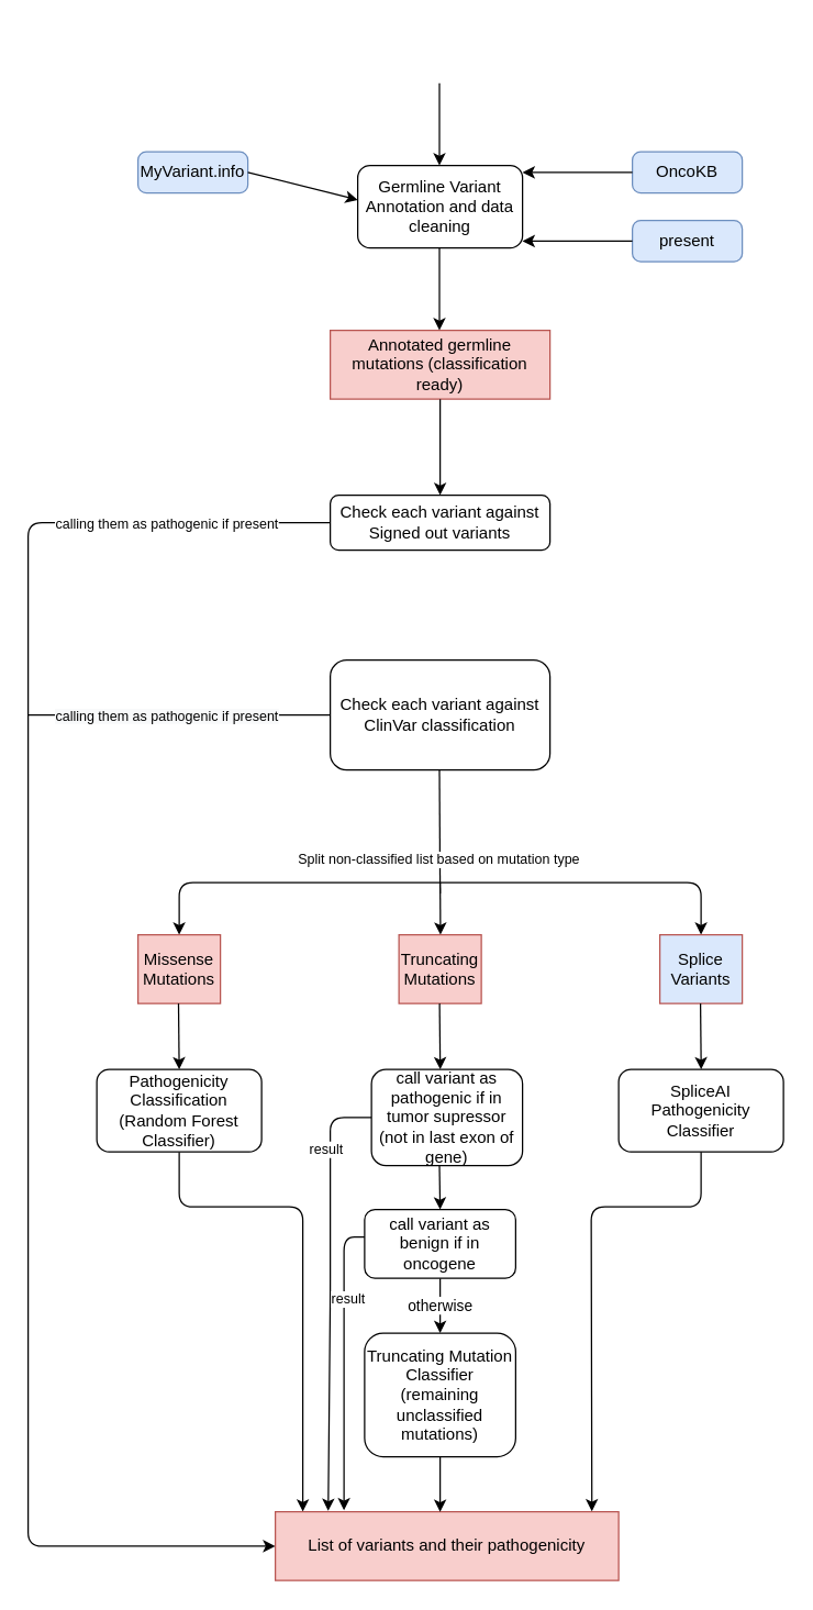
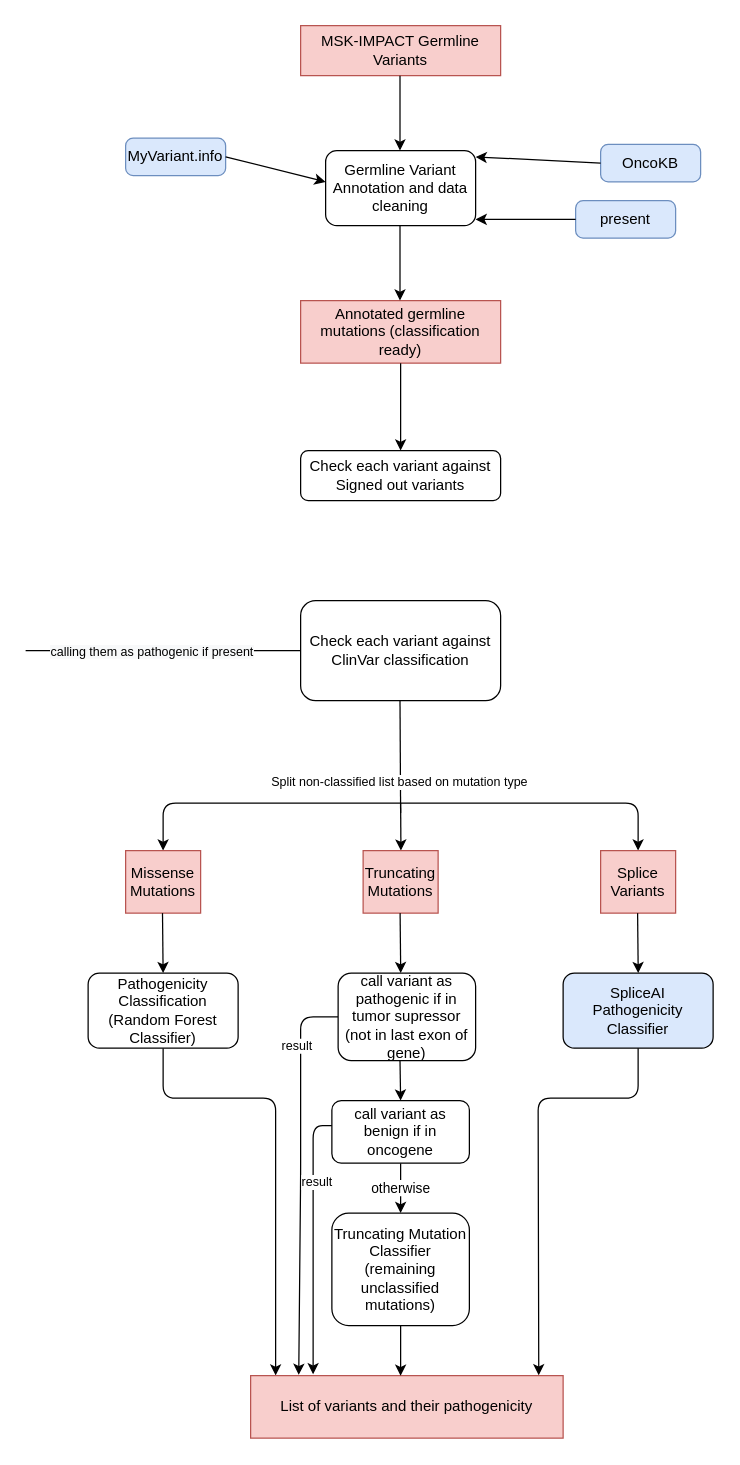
+ <mxCell id="3" value="MSK-IMPACT Germline Variants" style="rounded=0;whiteSpace=wrap;html=1;fillColor=#f8cecc;strokeColor=#b85450;" parent="2" vertex="1"><mxGeometry width="160" height="40" as="geometry" /></mxCell>
- <mxCell id="8" value="OncoKB" style="rounded=1;whiteSpace=wrap;html=1;arcSize=20;fillColor=#dae8fc;strokeColor=#6c8ebf;" parent="1" vertex="1"><mxGeometry x="460" y="110" width="80" height="30" as="geometry" /></mxCell>
+ <mxCell id="8" value="OncoKB" style="rounded=1;whiteSpace=wrap;html=1;arcSize=20;fillColor=#dae8fc;strokeColor=#6c8ebf;" parent="1" vertex="1"><mxGeometry x="480" y="115" width="80" height="30" as="geometry" /></mxCell>
- <mxCell id="20" value="Splice Variants" style="rounded=0;whiteSpace=wrap;html=1;fillColor=#dae8fc;strokeColor=#b85450;" parent="1" vertex="1"><mxGeometry x="480" y="680" width="60" height="50" as="geometry" /></mxCell>
+ <mxCell id="20" value="Splice Variants" style="rounded=0;whiteSpace=wrap;html=1;fillColor=#f8cecc;strokeColor=#b85450;" parent="1" vertex="1"><mxGeometry x="480" y="680" width="60" height="50" as="geometry" /></mxCell>
- <mxCell id="27" value="" style="endArrow=classic;html=1;edgeStyle=orthogonalEdgeStyle;exitX=0;exitY=0.5;exitDx=0;exitDy=0;entryX=0;entryY=0.5;entryDx=0;entryDy=0;" parent="1" source="21" target="32" edge="1"><mxGeometry width="50" height="50" relative="1" as="geometry"><mxPoint x="237" y="380" as="sourcePoint" /><mxPoint x="200" y="1043.333" as="targetPoint" /><Array as="points"><mxPoint x="20" y="380" /><mxPoint x="20" y="1125" /></Array></mxGeometry></mxCell>
- <mxCell id="28" value="calling them as pathogenic if present" style="edgeLabel;html=1;align=center;verticalAlign=middle;resizable=0;points=[];fontSize=10;" vertex="1" connectable="0" parent="27"><mxGeometry x="-0.803" relative="1" as="geometry"><mxPoint x="-7" as="offset" /></mxGeometry></mxCell>
- <mxCell id="41" value="SpliceAI Pathogenicity Classifier" style="rounded=1;whiteSpace=wrap;html=1;" parent="1" vertex="1"><mxGeometry x="450" y="778" width="120" height="60" as="geometry" /></mxCell>
+ <mxCell id="41" value="SpliceAI Pathogenicity Classifier" style="rounded=1;whiteSpace=wrap;html=1;fillColor=#dae8fc;" parent="1" vertex="1"><mxGeometry x="450" y="778" width="120" height="60" as="geometry" /></mxCell>
